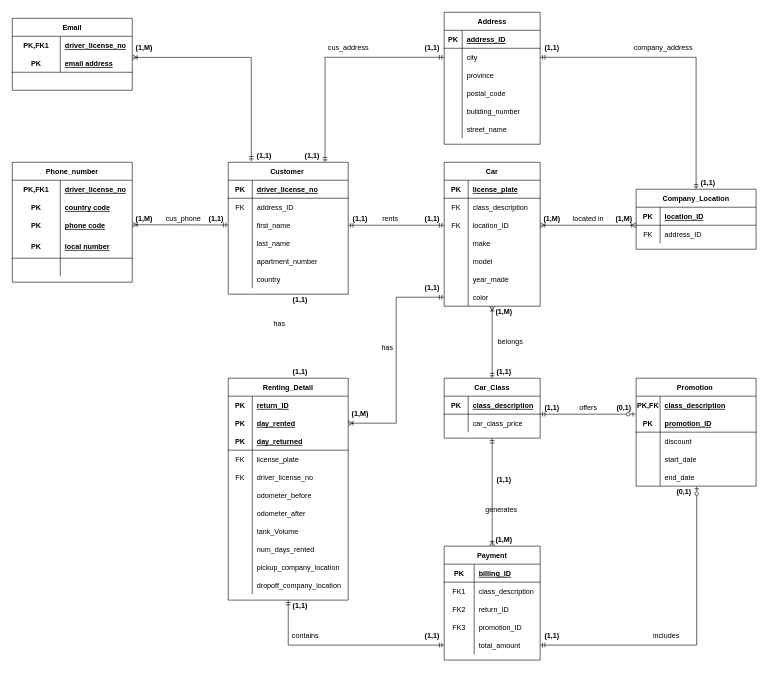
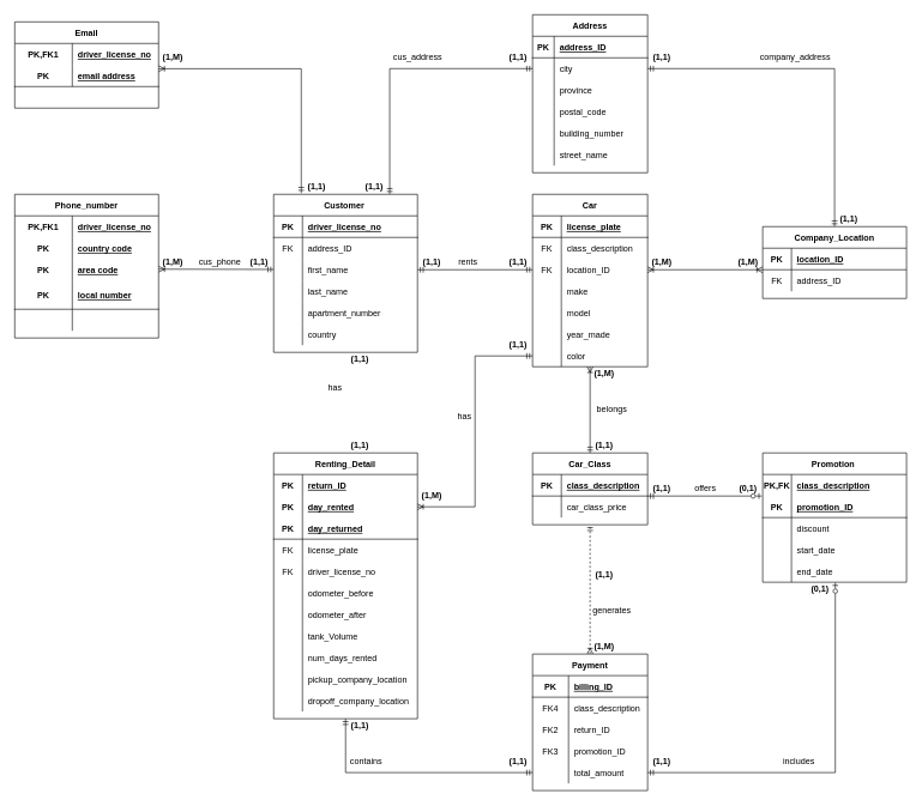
- <mxCell id="154" value="located in" style="text;html=1;align=center;verticalAlign=middle;resizable=0;points=[];autosize=1;strokeColor=none;fillColor=none;" parent="1" vertex="1"><mxGeometry x="945" y="355" width="70" height="20" as="geometry" /></mxCell>
- <mxCell id="143" value="phone code" style="shape=partialRectangle;connectable=0;fillColor=none;top=0;left=0;bottom=0;right=0;align=left;spacingLeft=6;overflow=hidden;fontStyle=5" parent="141" vertex="1"><mxGeometry x="80" width="120" height="30" as="geometry"><mxRectangle width="120" height="30" as="alternateBounds" /></mxGeometry></mxCell>
+ <mxCell id="143" value="area code" style="shape=partialRectangle;connectable=0;fillColor=none;top=0;left=0;bottom=0;right=0;align=left;spacingLeft=6;overflow=hidden;fontStyle=5" parent="141" vertex="1"><mxGeometry x="80" width="120" height="30" as="geometry"><mxRectangle width="120" height="30" as="alternateBounds" /></mxGeometry></mxCell>
- <mxCell id="4" style="rounded=0;orthogonalLoop=1;jettySize=auto;html=1;startArrow=ERoneToMany;startFill=0;endArrow=ERmandOne;endFill=0;elbow=vertical;exitX=0.5;exitY=0;exitDx=0;exitDy=0;entryX=0.5;entryY=1;entryDx=0;entryDy=0;" parent="1" source="76" target="162" edge="1"><mxGeometry relative="1" as="geometry"><mxPoint x="810" y="1000" as="targetPoint" /><mxPoint x="780" y="1050" as="sourcePoint" /></mxGeometry></mxCell>
+ <mxCell id="4" style="rounded=0;orthogonalLoop=1;jettySize=auto;html=1;startArrow=ERoneToMany;startFill=0;endArrow=ERmandOne;endFill=0;elbow=vertical;exitX=0.5;exitY=0;exitDx=0;exitDy=0;entryX=0.5;entryY=1;entryDx=0;entryDy=0;dashed=1;" parent="1" source="76" target="162" edge="1"><mxGeometry relative="1" as="geometry"><mxPoint x="810" y="1000" as="targetPoint" /><mxPoint x="780" y="1050" as="sourcePoint" /></mxGeometry></mxCell>
- <mxCell id="180" value="generates" style="text;html=1;align=center;verticalAlign=middle;resizable=0;points=[];autosize=1;strokeColor=none;fillColor=none;" parent="1" vertex="1"><mxGeometry x="800" y="840" width="70" height="20" as="geometry" /></mxCell>
+ <mxCell id="180" value="generates" style="text;html=1;align=center;verticalAlign=middle;resizable=0;points=[];autosize=1;strokeColor=none;fillColor=none;" parent="1" vertex="1"><mxGeometry x="815" y="840" width="70" height="20" as="geometry" /></mxCell>
- <mxCell id="81" value="FK1" style="shape=partialRectangle;connectable=0;fillColor=none;top=0;left=0;bottom=0;right=0;editable=1;overflow=hidden;fontStyle=0" parent="80" vertex="1"><mxGeometry width="50" height="30" as="geometry"><mxRectangle width="50" height="30" as="alternateBounds" /></mxGeometry></mxCell>
+ <mxCell id="81" value="FK4" style="shape=partialRectangle;connectable=0;fillColor=none;top=0;left=0;bottom=0;right=0;editable=1;overflow=hidden;fontStyle=0" parent="80" vertex="1"><mxGeometry width="50" height="30" as="geometry"><mxRectangle width="50" height="30" as="alternateBounds" /></mxGeometry></mxCell>
